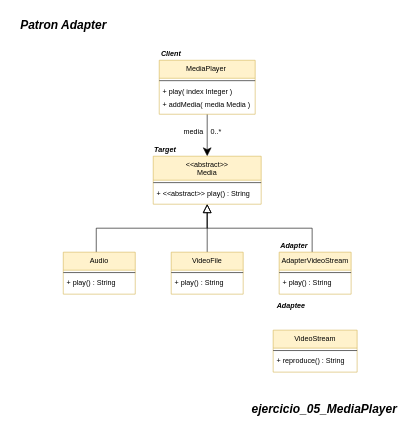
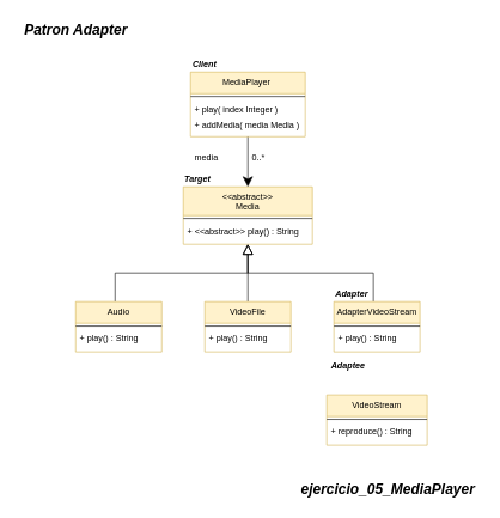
- <mxCell id="26" value="media" style="text;html=1;align=center;verticalAlign=middle;whiteSpace=wrap;rounded=0;" vertex="1" parent="1"><mxGeometry x="305" y="210" width="35" height="20" as="geometry" /></mxCell>
+ <mxCell id="26" value="media" style="text;html=1;align=center;verticalAlign=middle;whiteSpace=wrap;rounded=0;" vertex="1" parent="1"><mxGeometry x="270" y="210" width="35" height="20" as="geometry" /></mxCell>
